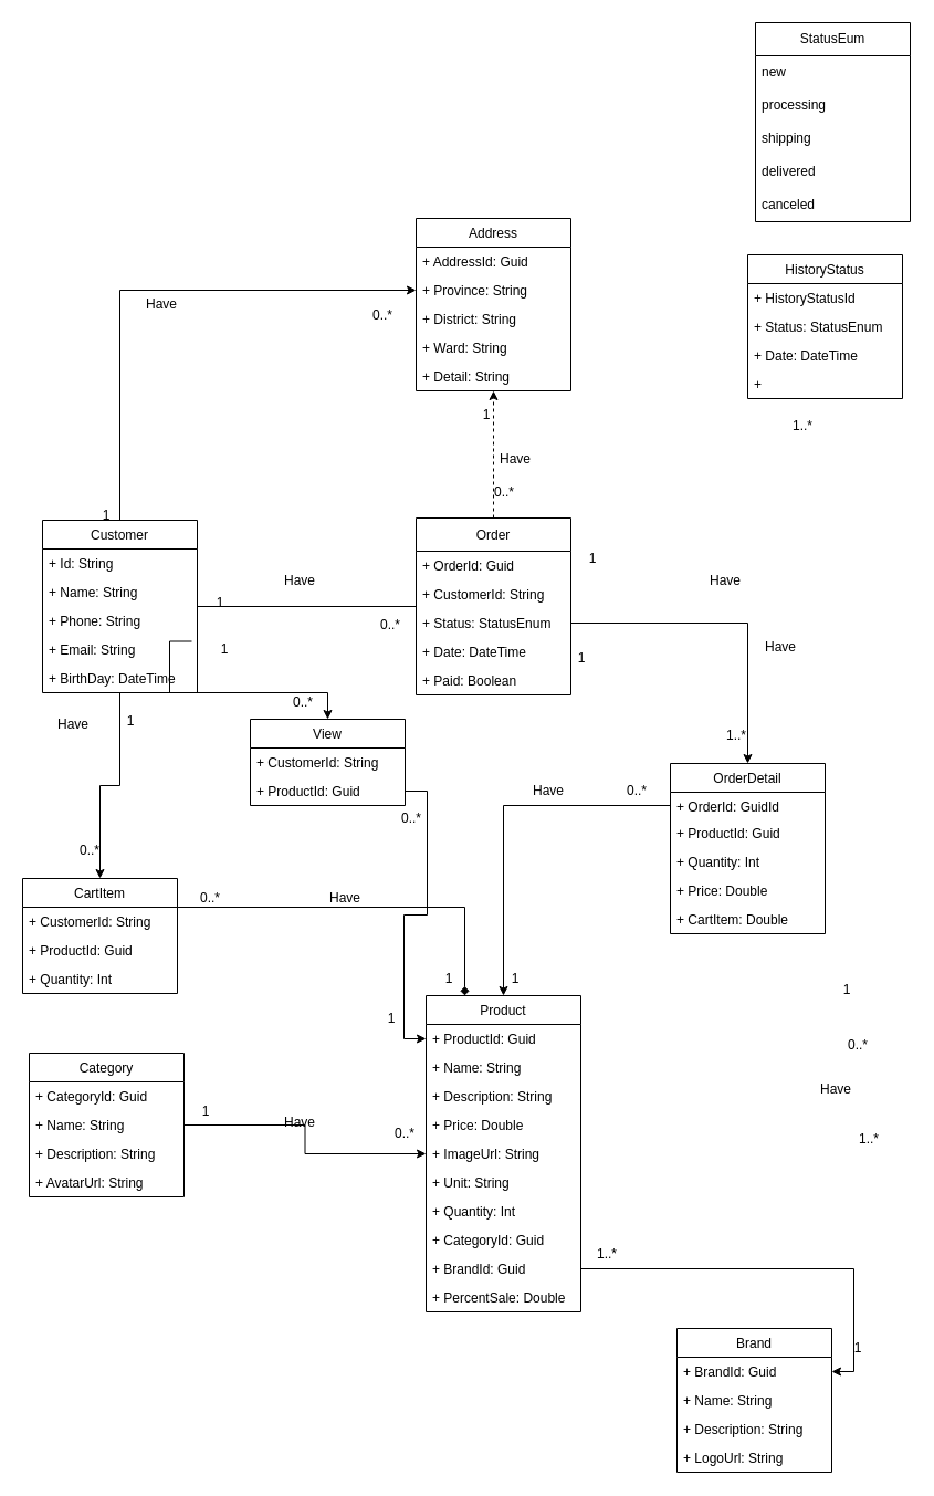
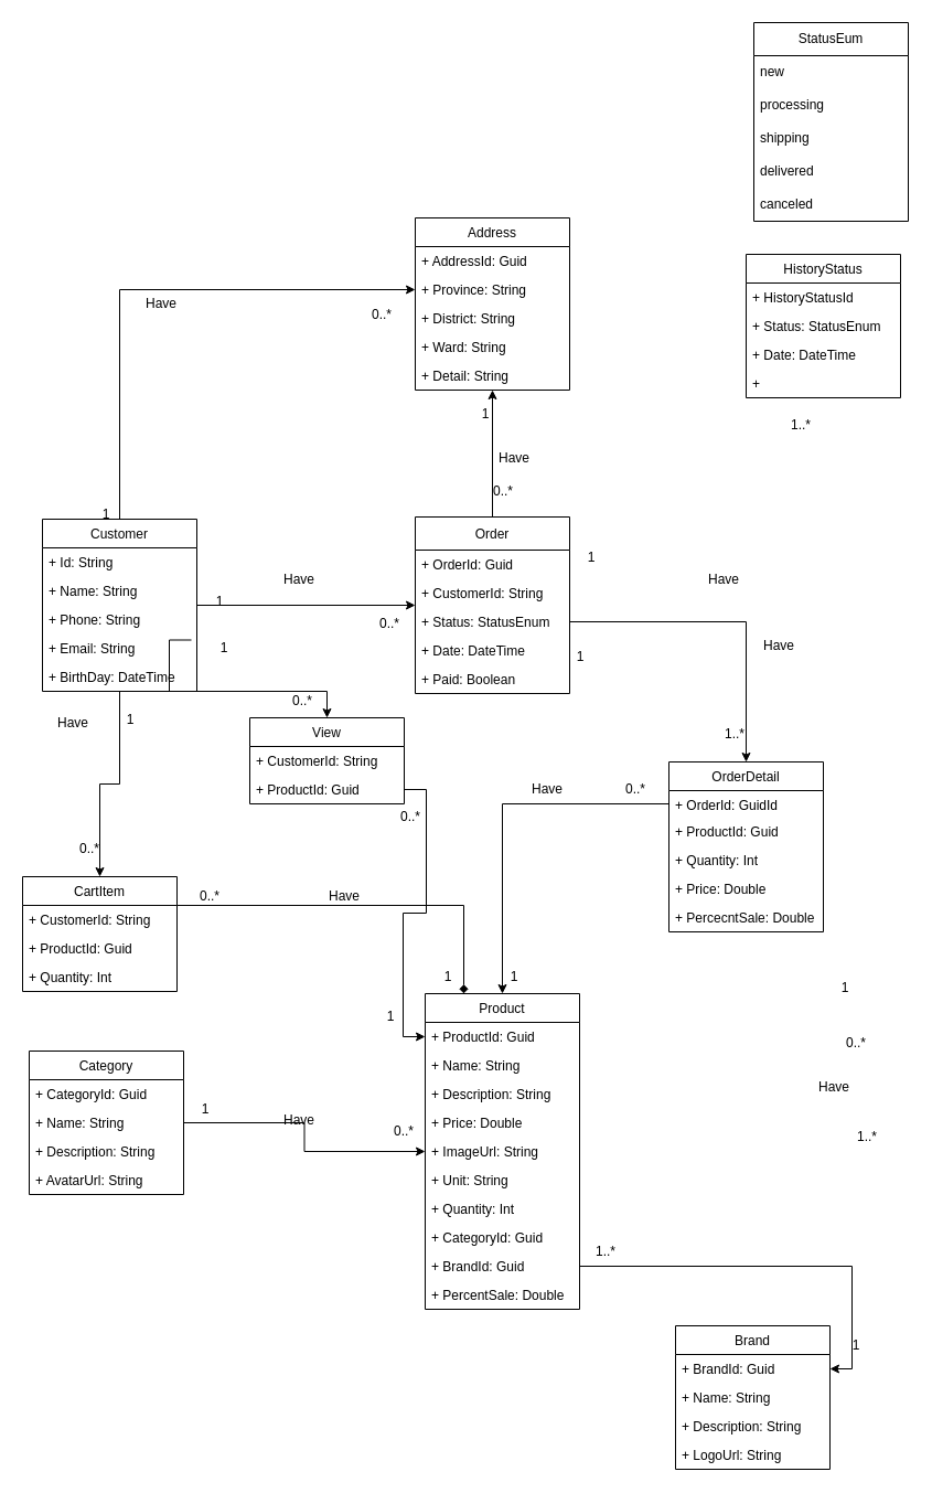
- <mxCell id="18" style="edgeStyle=orthogonalEdgeStyle;rounded=0;orthogonalLoop=1;jettySize=auto;html=1;exitX=0.5;exitY=0;exitDx=0;exitDy=0;dashed=1;" parent="1" source="19" target="12" edge="1"><mxGeometry relative="1" as="geometry" /></mxCell>
+ <mxCell id="18" style="edgeStyle=orthogonalEdgeStyle;rounded=0;orthogonalLoop=1;jettySize=auto;html=1;exitX=0.5;exitY=0;exitDx=0;exitDy=0;" parent="1" source="19" target="12" edge="1"><mxGeometry relative="1" as="geometry" /></mxCell>
- <mxCell id="94" style="edgeStyle=orthogonalEdgeStyle;rounded=0;orthogonalLoop=1;jettySize=auto;html=1;endArrow=none;" parent="1" source="54" target="19" edge="1"><mxGeometry relative="1" as="geometry"><mxPoint x="265" y="529" as="sourcePoint" /></mxGeometry></mxCell>
+ <mxCell id="94" style="edgeStyle=orthogonalEdgeStyle;rounded=0;orthogonalLoop=1;jettySize=auto;html=1;" parent="1" source="54" target="19" edge="1"><mxGeometry relative="1" as="geometry"><mxPoint x="265" y="529" as="sourcePoint" /></mxGeometry></mxCell>
- <mxCell id="30" value="+ CartItem: Double" style="text;strokeColor=none;fillColor=none;align=left;verticalAlign=top;spacingLeft=4;spacingRight=4;overflow=hidden;rotatable=0;points=[[0,0.5],[1,0.5]];portConstraint=eastwest;" parent="25" vertex="1"><mxGeometry y="128" width="140" height="26" as="geometry" /></mxCell>
+ <mxCell id="30" value="+ PercecntSale: Double" style="text;strokeColor=none;fillColor=none;align=left;verticalAlign=top;spacingLeft=4;spacingRight=4;overflow=hidden;rotatable=0;points=[[0,0.5],[1,0.5]];portConstraint=eastwest;" parent="25" vertex="1"><mxGeometry y="128" width="140" height="26" as="geometry" /></mxCell>
